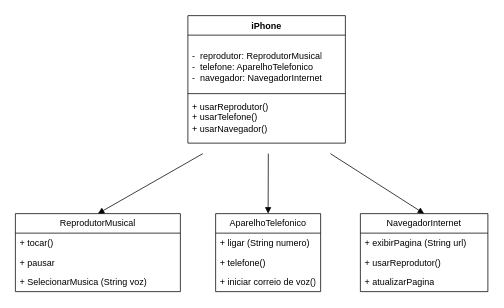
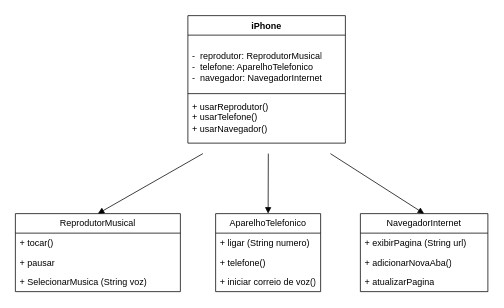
- <mxCell id="14" value="+ usarReprodutor()" style="text;strokeColor=none;fillColor=none;align=left;verticalAlign=top;spacingLeft=4;spacingRight=4;overflow=hidden;rotatable=0;points=[[0,0.5],[1,0.5]];portConstraint=eastwest;whiteSpace=wrap;html=1;" vertex="1" parent="12"><mxGeometry y="52" width="170" height="26" as="geometry" /></mxCell>
+ <mxCell id="14" value="+ adicionarNovaAba()" style="text;strokeColor=none;fillColor=none;align=left;verticalAlign=top;spacingLeft=4;spacingRight=4;overflow=hidden;rotatable=0;points=[[0,0.5],[1,0.5]];portConstraint=eastwest;whiteSpace=wrap;html=1;" vertex="1" parent="12"><mxGeometry y="52" width="170" height="26" as="geometry" /></mxCell>
